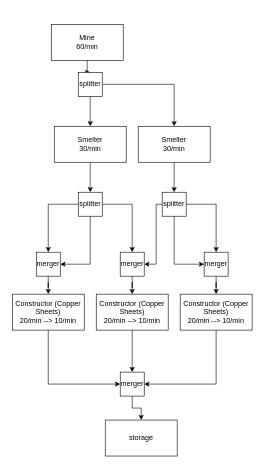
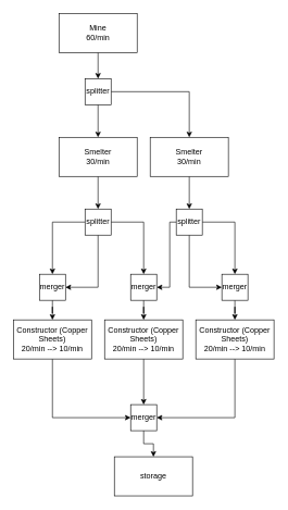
- <mxCell id="3" value="Mine&lt;div&gt;60/min&lt;/div&gt;" style="rounded=0;whiteSpace=wrap;html=1;" vertex="1" parent="1"><mxGeometry x="85" y="40" width="120" height="60" as="geometry" /></mxCell>
+ <mxCell id="3" value="Mine&lt;div&gt;60/min&lt;/div&gt;" style="rounded=0;whiteSpace=wrap;html=1;" vertex="1" parent="1"><mxGeometry x="90" y="20" width="120" height="60" as="geometry" /></mxCell>
